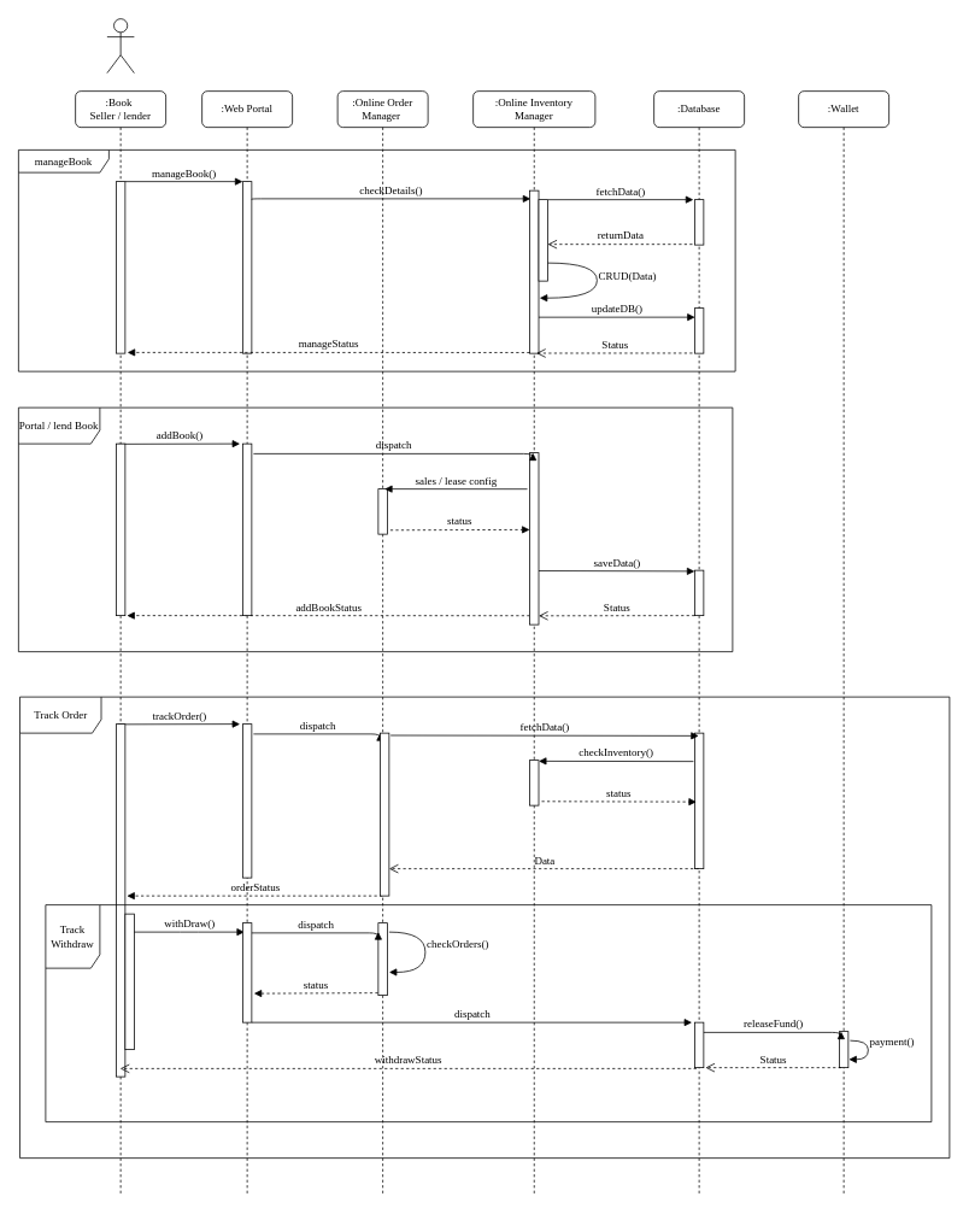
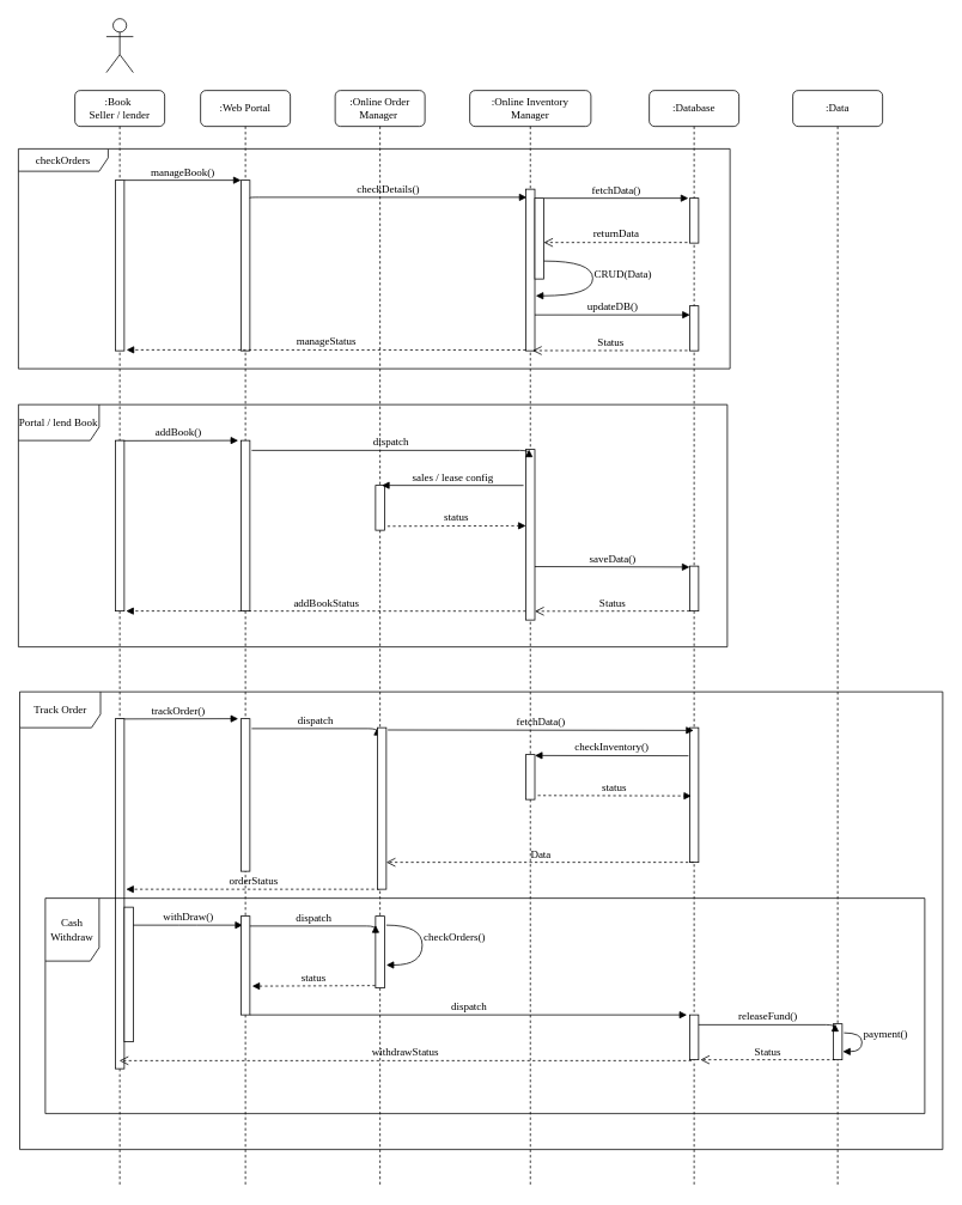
- <mxCell id="32" value=":Wallet" style="shape=umlLifeline;perimeter=lifelinePerimeter;whiteSpace=wrap;html=1;container=1;collapsible=0;recursiveResize=0;outlineConnect=0;rounded=1;shadow=0;comic=0;labelBackgroundColor=none;strokeWidth=1;fontFamily=Verdana;fontSize=12;align=center;" parent="1" vertex="1"><mxGeometry x="883" y="100" width="100" height="1220" as="geometry" /></mxCell>
+ <mxCell id="32" value=":Data" style="shape=umlLifeline;perimeter=lifelinePerimeter;whiteSpace=wrap;html=1;container=1;collapsible=0;recursiveResize=0;outlineConnect=0;rounded=1;shadow=0;comic=0;labelBackgroundColor=none;strokeWidth=1;fontFamily=Verdana;fontSize=12;align=center;" parent="1" vertex="1"><mxGeometry x="883" y="100" width="100" height="1220" as="geometry" /></mxCell>
- <mxCell id="44" value="manageBook" style="shape=umlFrame;whiteSpace=wrap;html=1;pointerEvents=0;fontFamily=Verdana;fontSize=12;fontColor=default;labelBackgroundColor=none;width=100;height=25;" vertex="1" parent="1"><mxGeometry x="20" y="165" width="793" height="245" as="geometry" /></mxCell>
+ <mxCell id="44" value="checkOrders" style="shape=umlFrame;whiteSpace=wrap;html=1;pointerEvents=0;fontFamily=Verdana;fontSize=12;fontColor=default;labelBackgroundColor=none;width=100;height=25;" vertex="1" parent="1"><mxGeometry x="20" y="165" width="793" height="245" as="geometry" /></mxCell>
- <mxCell id="64" value="Track Withdraw" style="shape=umlFrame;whiteSpace=wrap;html=1;pointerEvents=0;fontFamily=Verdana;fontSize=12;fontColor=default;labelBackgroundColor=none;width=60;height=70;" vertex="1" parent="1"><mxGeometry x="50" y="1000" width="980" height="240" as="geometry" /></mxCell>
+ <mxCell id="64" value="Cash Withdraw" style="shape=umlFrame;whiteSpace=wrap;html=1;pointerEvents=0;fontFamily=Verdana;fontSize=12;fontColor=default;labelBackgroundColor=none;width=60;height=70;" vertex="1" parent="1"><mxGeometry x="50" y="1000" width="980" height="240" as="geometry" /></mxCell>
